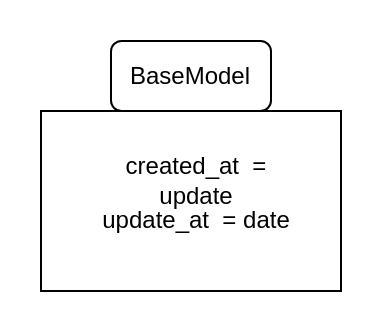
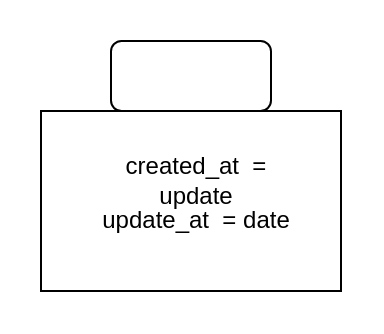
- <mxCell id="4" value="BaseModel&lt;br&gt;" style="text;html=1;strokeColor=none;fillColor=none;align=center;verticalAlign=middle;whiteSpace=wrap;rounded=0;" parent="1" vertex="1"><mxGeometry x="65" y="22.5" width="60" height="30" as="geometry" /></mxCell>
